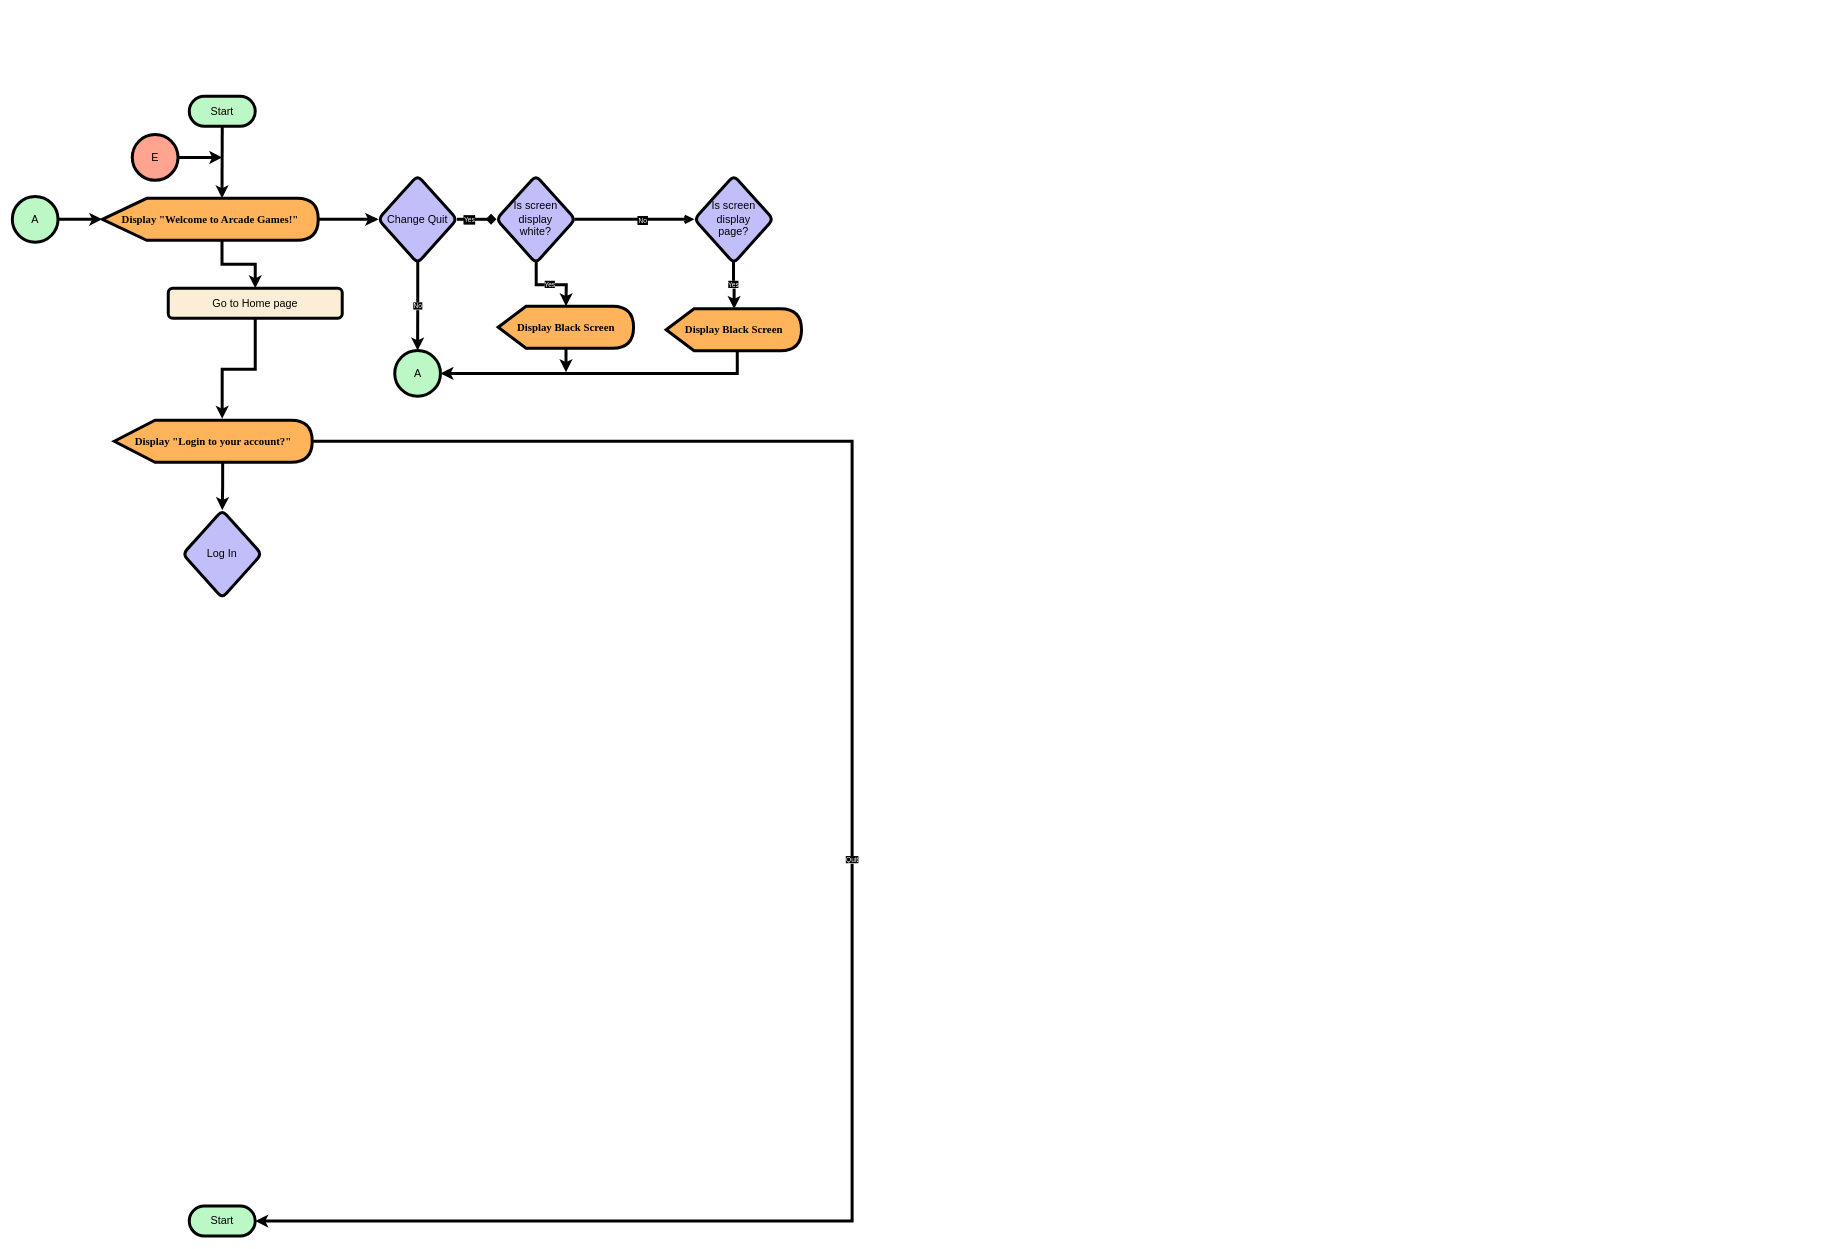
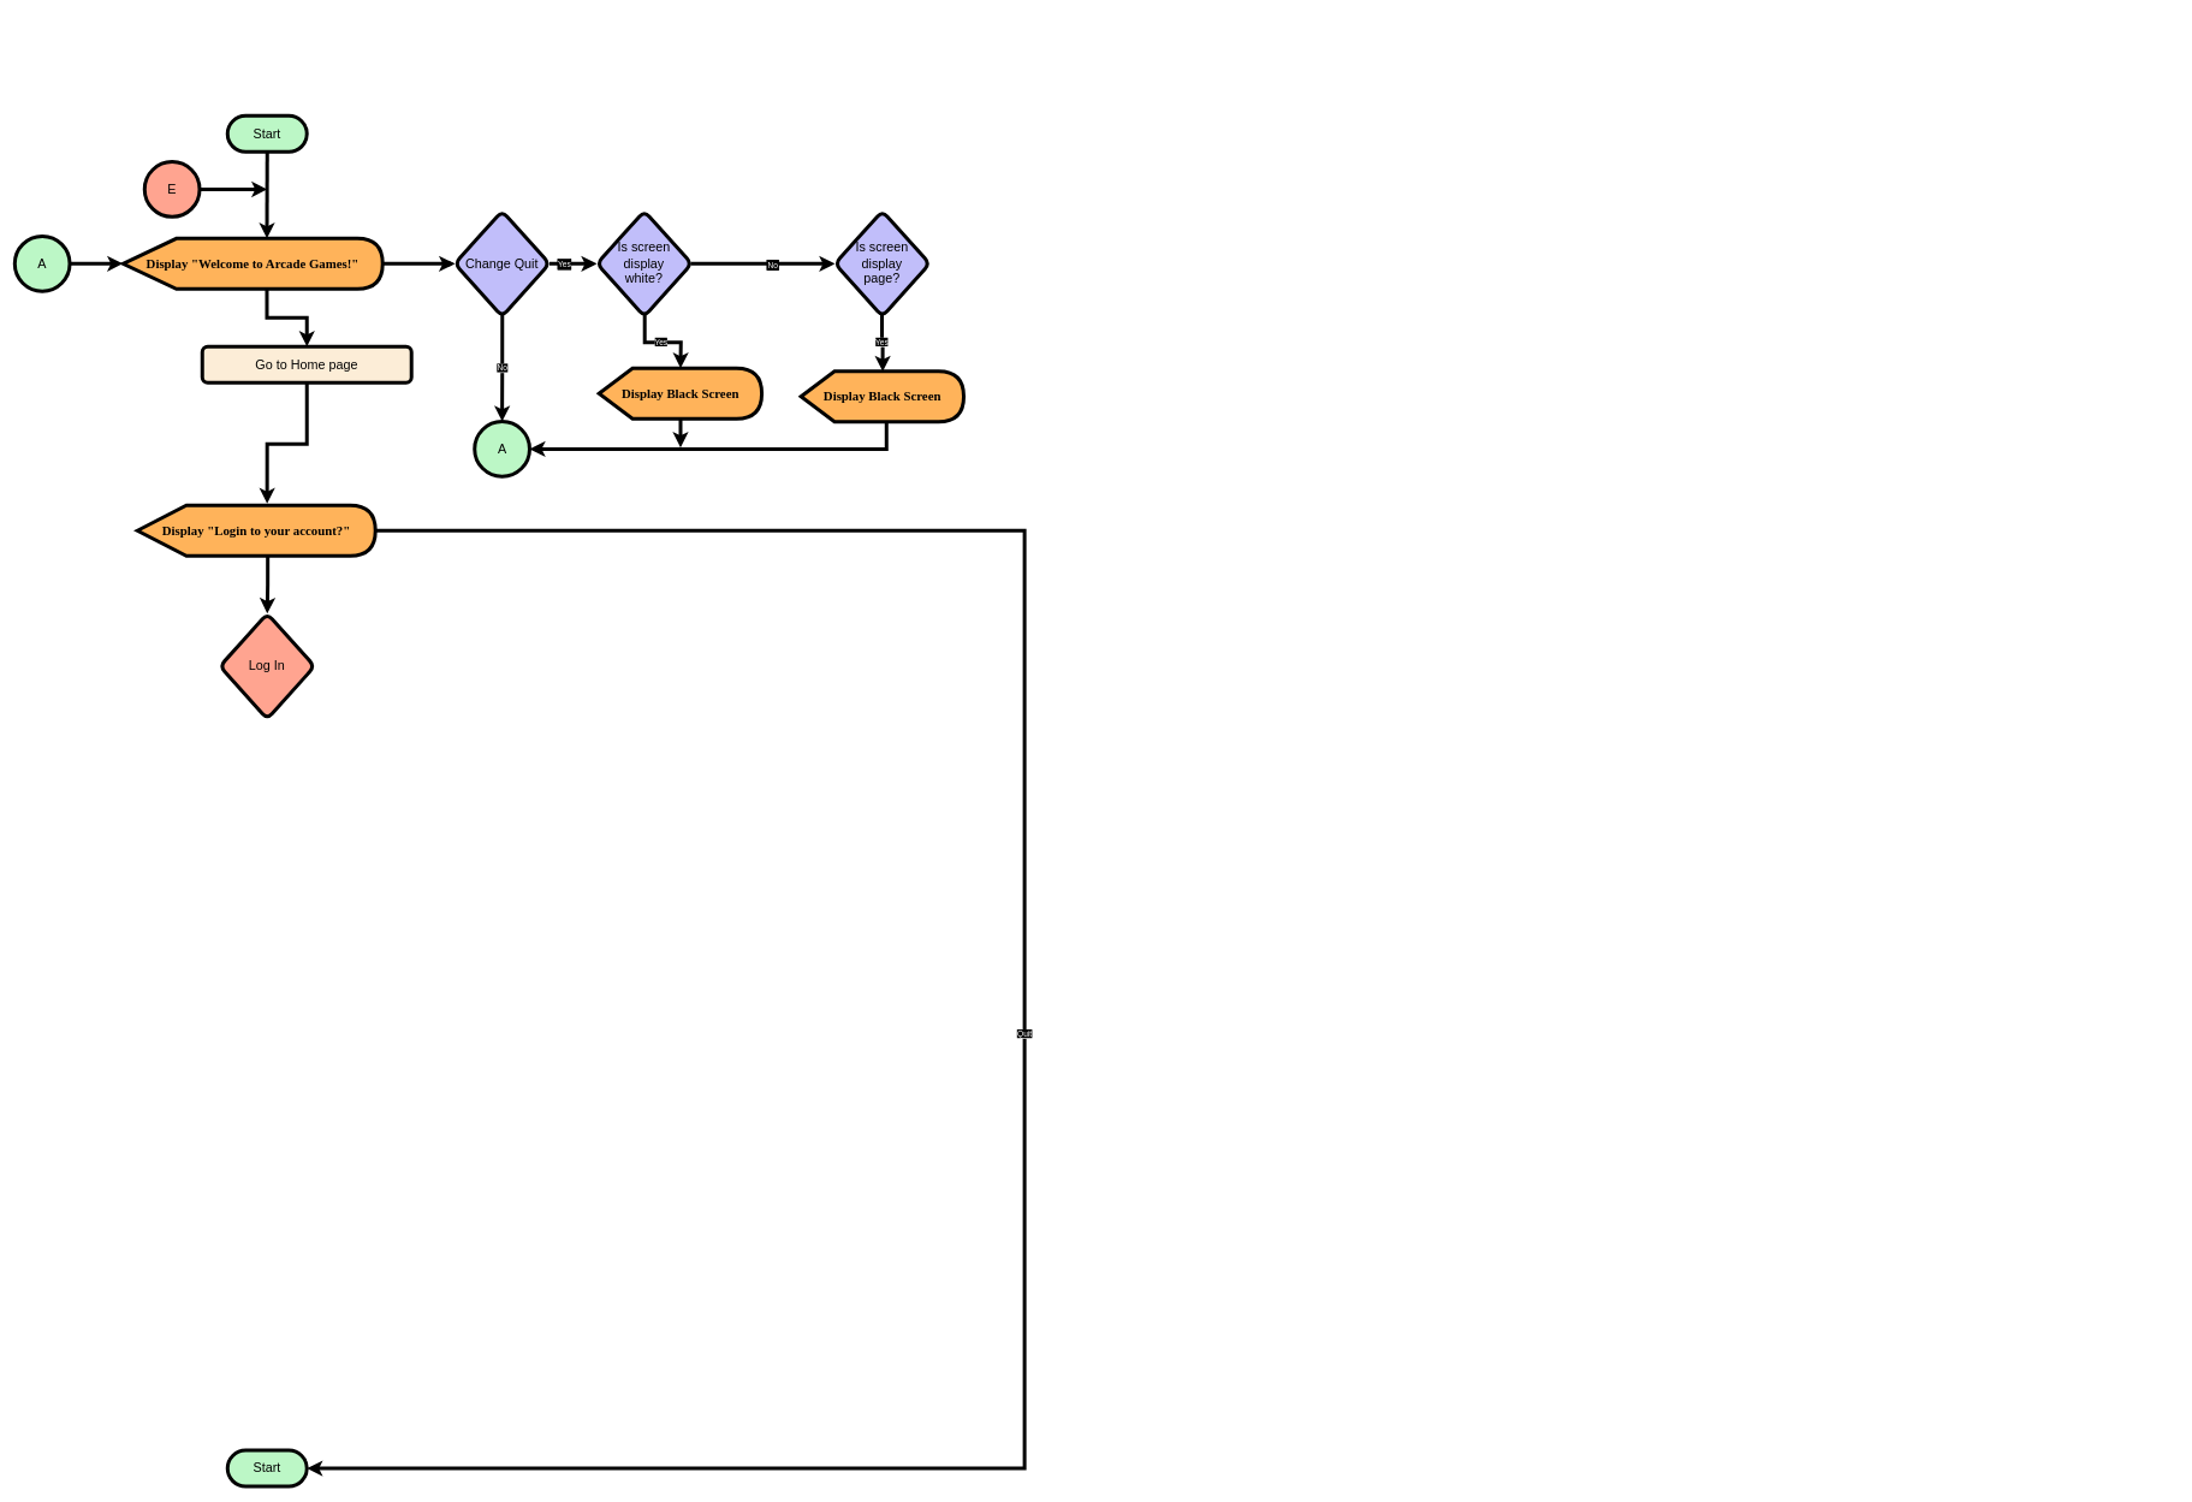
- <mxCell id="9" value="&lt;font style=&quot;font-size: 18px;&quot;&gt;E&lt;/font&gt;" style="ellipse;whiteSpace=wrap;html=1;aspect=fixed;strokeWidth=5;fillColor=#FFA490;" vertex="1" parent="1"><mxGeometry x="220" y="223.75" width="76.25" height="76.25" as="geometry" /></mxCell>
+ <mxCell id="9" value="&lt;font style=&quot;font-size: 18px;&quot;&gt;E&lt;/font&gt;" style="ellipse;whiteSpace=wrap;html=1;aspect=fixed;strokeWidth=5;fillColor=#FFA490;" vertex="1" parent="1"><mxGeometry x="200" y="223.75" width="76.25" height="76.25" as="geometry" /></mxCell>
- <mxCell id="16" value="" style="endArrow=diamond;html=1;rounded=0;strokeWidth=5;entryX=0;entryY=0.5;entryDx=0;entryDy=0;exitX=1;exitY=0.5;exitDx=0;exitDy=0;" edge="1" parent="1" source="14" target="18"><mxGeometry width="50" height="50" relative="1" as="geometry"><mxPoint x="770" y="364.41" as="sourcePoint" /><mxPoint x="850" y="364.41" as="targetPoint" /></mxGeometry></mxCell>
+ <mxCell id="16" value="" style="endArrow=classic;html=1;rounded=0;strokeWidth=5;entryX=0;entryY=0.5;entryDx=0;entryDy=0;exitX=1;exitY=0.5;exitDx=0;exitDy=0;" edge="1" parent="1" source="14" target="18"><mxGeometry width="50" height="50" relative="1" as="geometry"><mxPoint x="770" y="364.41" as="sourcePoint" /><mxPoint x="850" y="364.41" as="targetPoint" /></mxGeometry></mxCell>
- <mxCell id="19" value="" style="endArrow=open;html=1;rounded=0;strokeWidth=5;entryX=0;entryY=0.5;entryDx=0;entryDy=0;exitX=0.99;exitY=0.5;exitDx=0;exitDy=0;exitPerimeter=0;" edge="1" parent="1" target="21" source="18"><mxGeometry width="50" height="50" relative="1" as="geometry"><mxPoint x="990" y="365.01" as="sourcePoint" /><mxPoint x="1079" y="364.42" as="targetPoint" /></mxGeometry></mxCell>
+ <mxCell id="19" value="" style="endArrow=classic;html=1;rounded=0;strokeWidth=5;entryX=0;entryY=0.5;entryDx=0;entryDy=0;exitX=0.99;exitY=0.5;exitDx=0;exitDy=0;exitPerimeter=0;" edge="1" parent="1" target="21" source="18"><mxGeometry width="50" height="50" relative="1" as="geometry"><mxPoint x="990" y="365.01" as="sourcePoint" /><mxPoint x="1079" y="364.42" as="targetPoint" /></mxGeometry></mxCell>
- <mxCell id="34" value="&lt;font style=&quot;font-size: 18px;&quot;&gt;Log In&lt;/font&gt;" style="rhombus;whiteSpace=wrap;html=1;strokeWidth=5;fillColor=#C1BEFA;rounded=1;" vertex="1" parent="1"><mxGeometry x="304.34" y="850" width="131.33" height="146.25" as="geometry" /></mxCell>
+ <mxCell id="34" value="&lt;font style=&quot;font-size: 18px;&quot;&gt;Log In&lt;/font&gt;" style="rhombus;whiteSpace=wrap;html=1;strokeWidth=5;fillColor=#ffa490;rounded=1;" vertex="1" parent="1"><mxGeometry x="304.34" y="850" width="131.33" height="146.25" as="geometry" /></mxCell>
